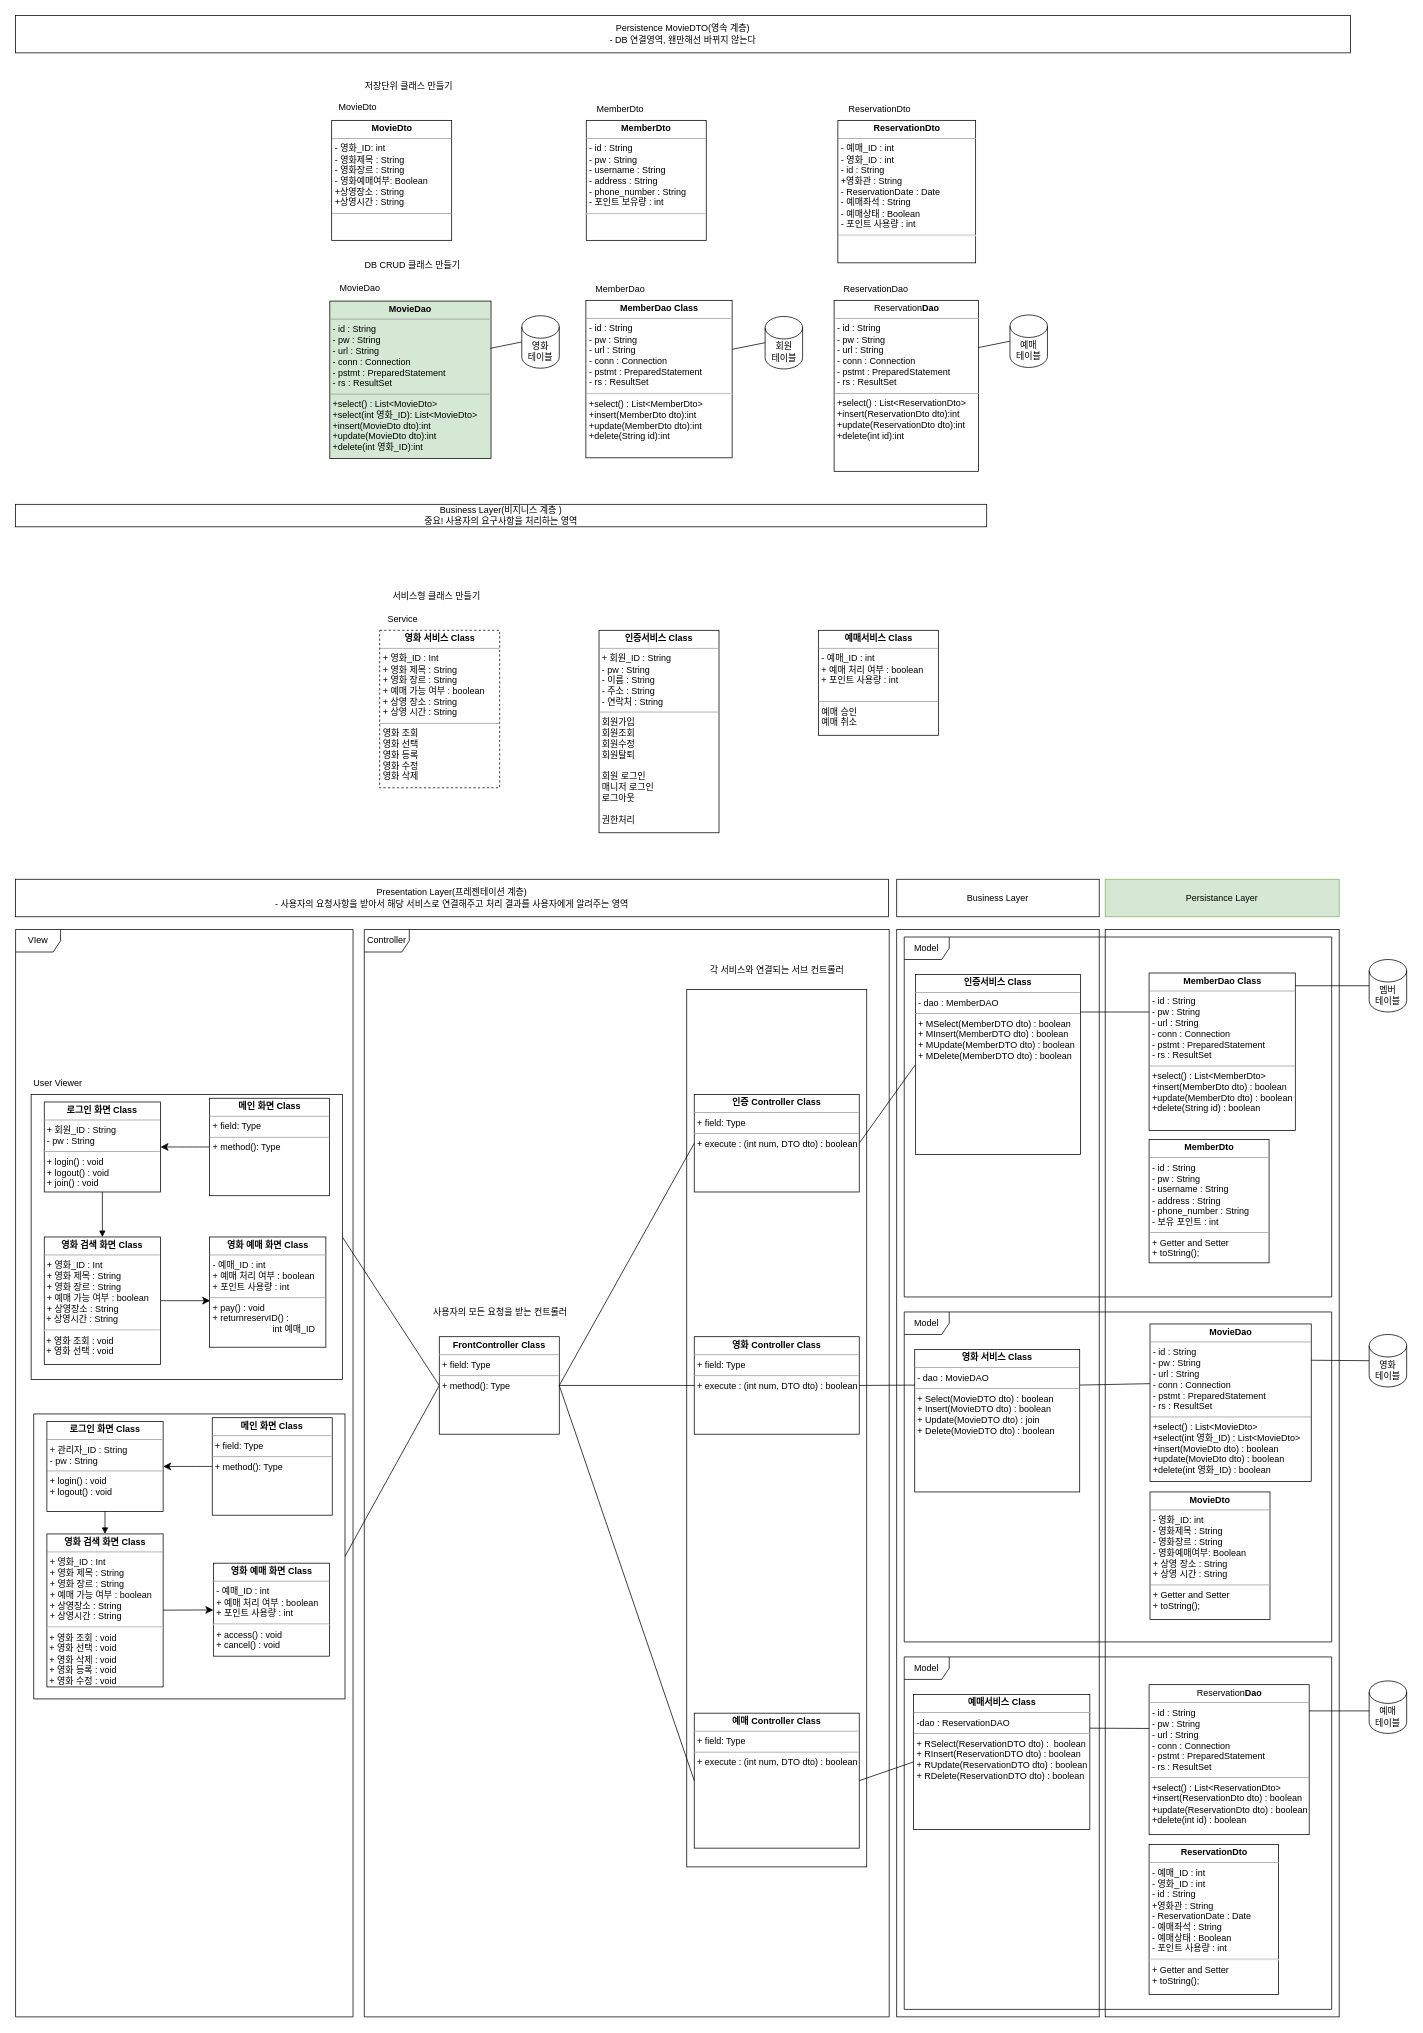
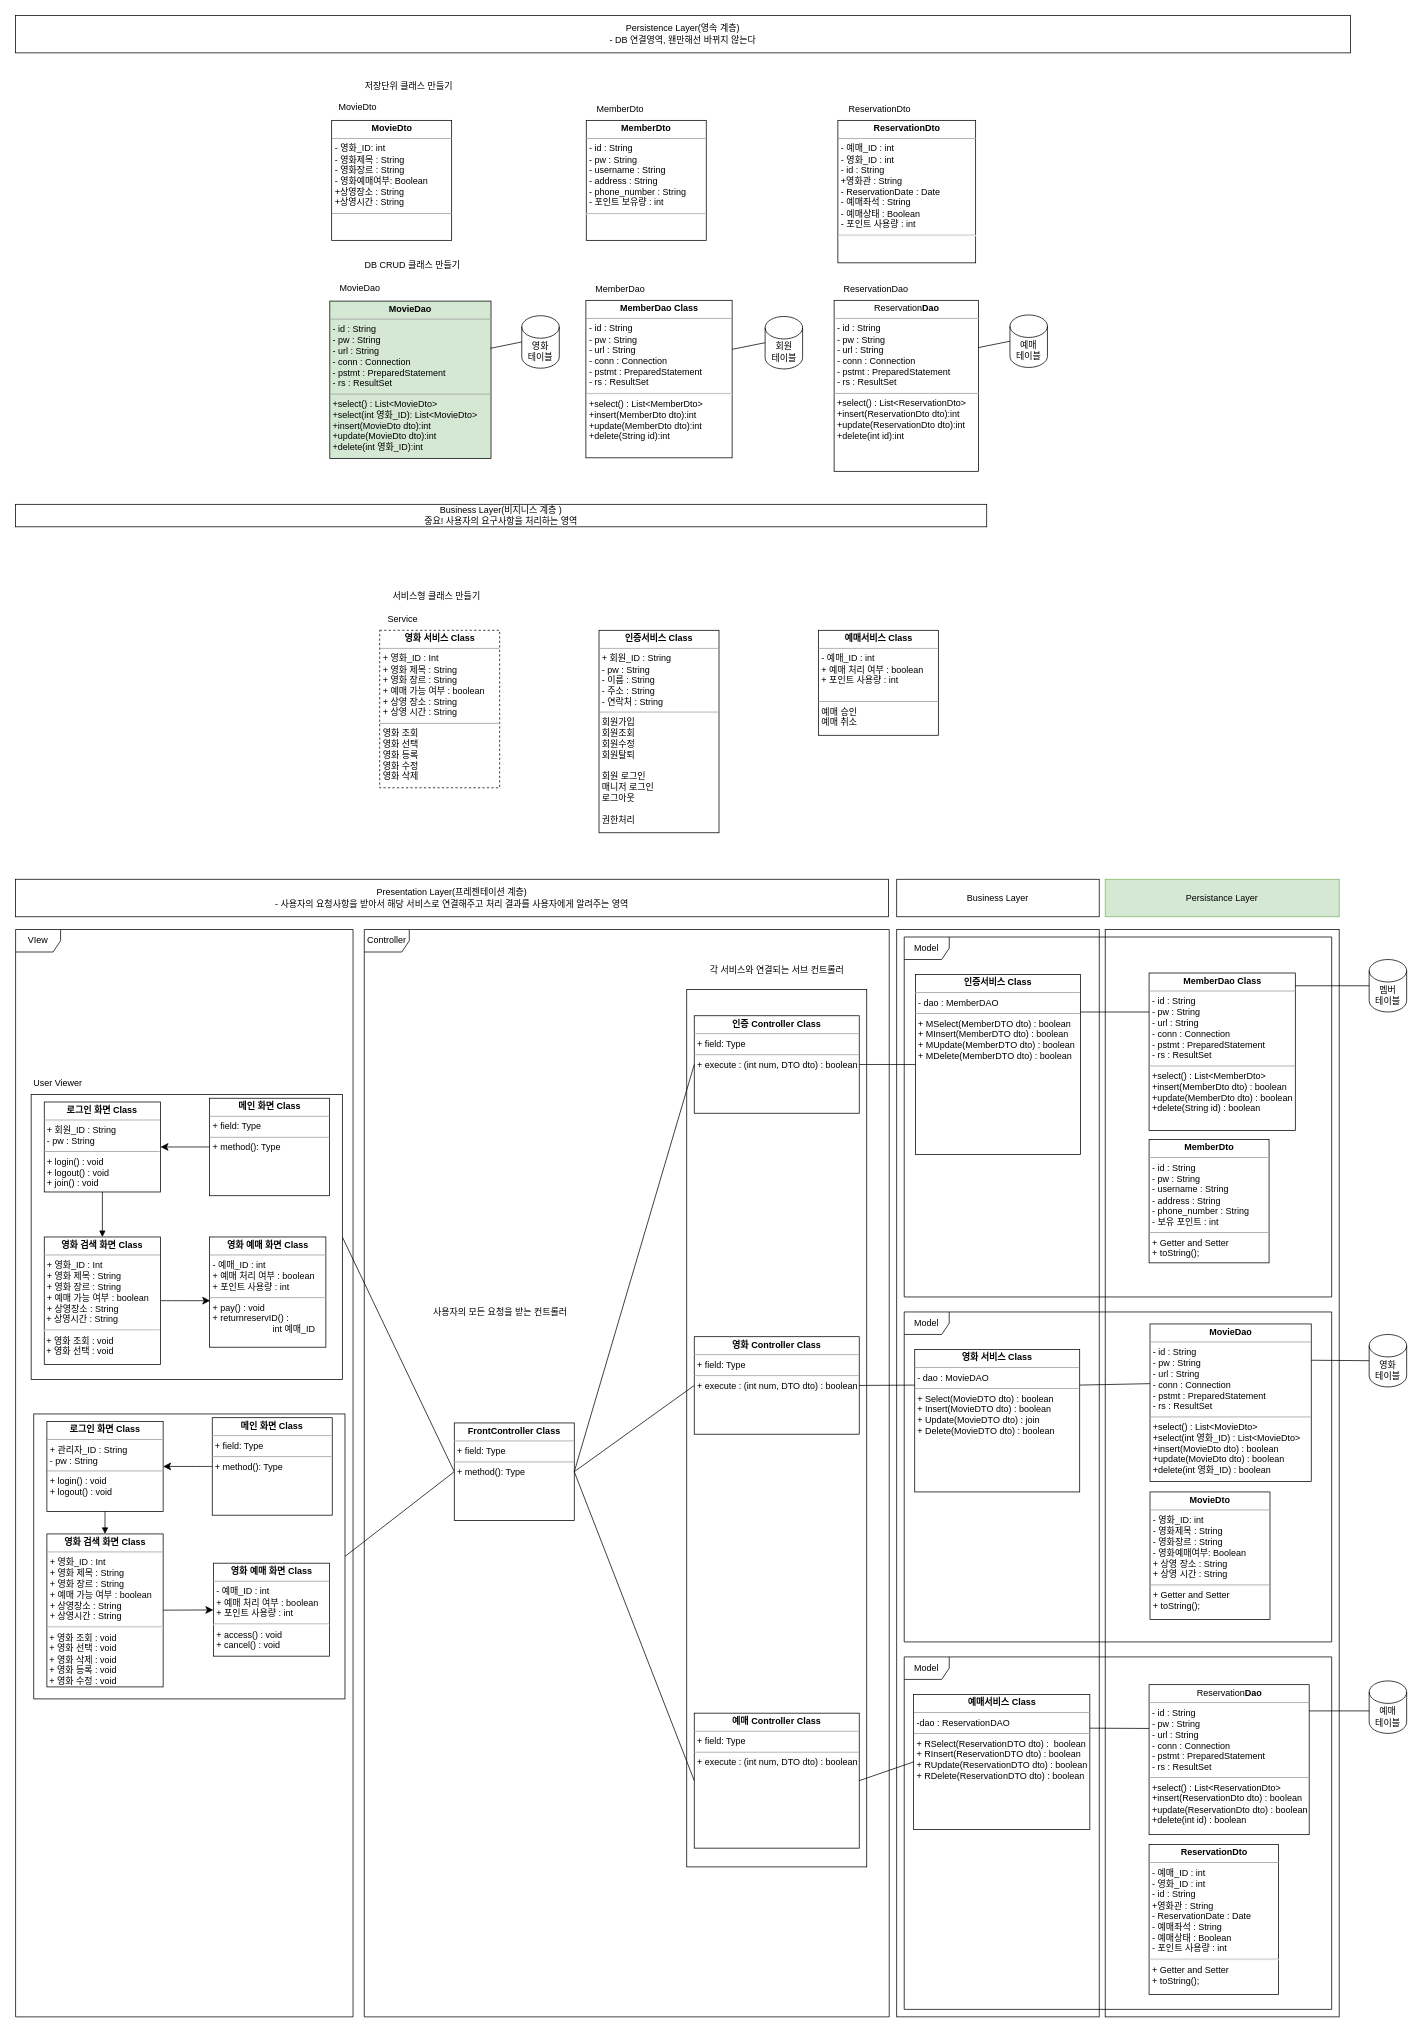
- <mxCell id="63" value="Persistence MovieDTO(영속 계층)&lt;br&gt;- DB 연결영역, 왠만해선 바뀌지 않는다" style="rounded=0;whiteSpace=wrap;html=1;" vertex="1" parent="1"><mxGeometry x="20" y="20" width="1780" height="50" as="geometry" /></mxCell>
+ <mxCell id="63" value="Persistence Layer(영속 계층)&lt;br&gt;- DB 연결영역, 왠만해선 바뀌지 않는다" style="rounded=0;whiteSpace=wrap;html=1;" vertex="1" parent="1"><mxGeometry x="20" y="20" width="1780" height="50" as="geometry" /></mxCell>
- <mxCell id="43" value="&lt;p style=&quot;margin:0px;margin-top:4px;text-align:center;&quot;&gt;&lt;b&gt;인증 Controller Class&lt;/b&gt;&lt;/p&gt;&lt;hr size=&quot;1&quot;&gt;&lt;p style=&quot;margin:0px;margin-left:4px;&quot;&gt;+ field: Type&lt;/p&gt;&lt;hr size=&quot;1&quot;&gt;&lt;p style=&quot;margin:0px;margin-left:4px;&quot;&gt;&lt;span style=&quot;background-color: rgb(251, 251, 251);&quot;&gt;+ execute : (int num, DTO dto) : boolean&lt;/span&gt;&lt;br&gt;&lt;/p&gt;" style="verticalAlign=top;align=left;overflow=fill;fontSize=12;fontFamily=Helvetica;html=1;whiteSpace=wrap;" parent="1" vertex="1"><mxGeometry x="925" y="1459" width="220" height="130" as="geometry" /></mxCell>
+ <mxCell id="43" value="&lt;p style=&quot;margin:0px;margin-top:4px;text-align:center;&quot;&gt;&lt;b&gt;인증 Controller Class&lt;/b&gt;&lt;/p&gt;&lt;hr size=&quot;1&quot;&gt;&lt;p style=&quot;margin:0px;margin-left:4px;&quot;&gt;+ field: Type&lt;/p&gt;&lt;hr size=&quot;1&quot;&gt;&lt;p style=&quot;margin:0px;margin-left:4px;&quot;&gt;&lt;span style=&quot;background-color: rgb(251, 251, 251);&quot;&gt;+ execute : (int num, DTO dto) : boolean&lt;/span&gt;&lt;br&gt;&lt;/p&gt;" style="verticalAlign=top;align=left;overflow=fill;fontSize=12;fontFamily=Helvetica;html=1;whiteSpace=wrap;" parent="1" vertex="1"><mxGeometry x="925" y="1354" width="220" height="130" as="geometry" /></mxCell>
- <mxCell id="41" value="&lt;p style=&quot;margin:0px;margin-top:4px;text-align:center;&quot;&gt;&lt;b&gt;FrontController Class&lt;/b&gt;&lt;/p&gt;&lt;hr size=&quot;1&quot;&gt;&lt;p style=&quot;margin:0px;margin-left:4px;&quot;&gt;+ field: Type&lt;/p&gt;&lt;hr size=&quot;1&quot;&gt;&lt;p style=&quot;margin:0px;margin-left:4px;&quot;&gt;+ method(): Type&lt;/p&gt;" style="verticalAlign=top;align=left;overflow=fill;fontSize=12;fontFamily=Helvetica;html=1;whiteSpace=wrap;" parent="1" vertex="1"><mxGeometry x="585" y="1782" width="160" height="130" as="geometry" /></mxCell>
+ <mxCell id="41" value="&lt;p style=&quot;margin:0px;margin-top:4px;text-align:center;&quot;&gt;&lt;b&gt;FrontController Class&lt;/b&gt;&lt;/p&gt;&lt;hr size=&quot;1&quot;&gt;&lt;p style=&quot;margin:0px;margin-left:4px;&quot;&gt;+ field: Type&lt;/p&gt;&lt;hr size=&quot;1&quot;&gt;&lt;p style=&quot;margin:0px;margin-left:4px;&quot;&gt;+ method(): Type&lt;/p&gt;" style="verticalAlign=top;align=left;overflow=fill;fontSize=12;fontFamily=Helvetica;html=1;whiteSpace=wrap;" parent="1" vertex="1"><mxGeometry x="605" y="1897" width="160" height="130" as="geometry" /></mxCell>
